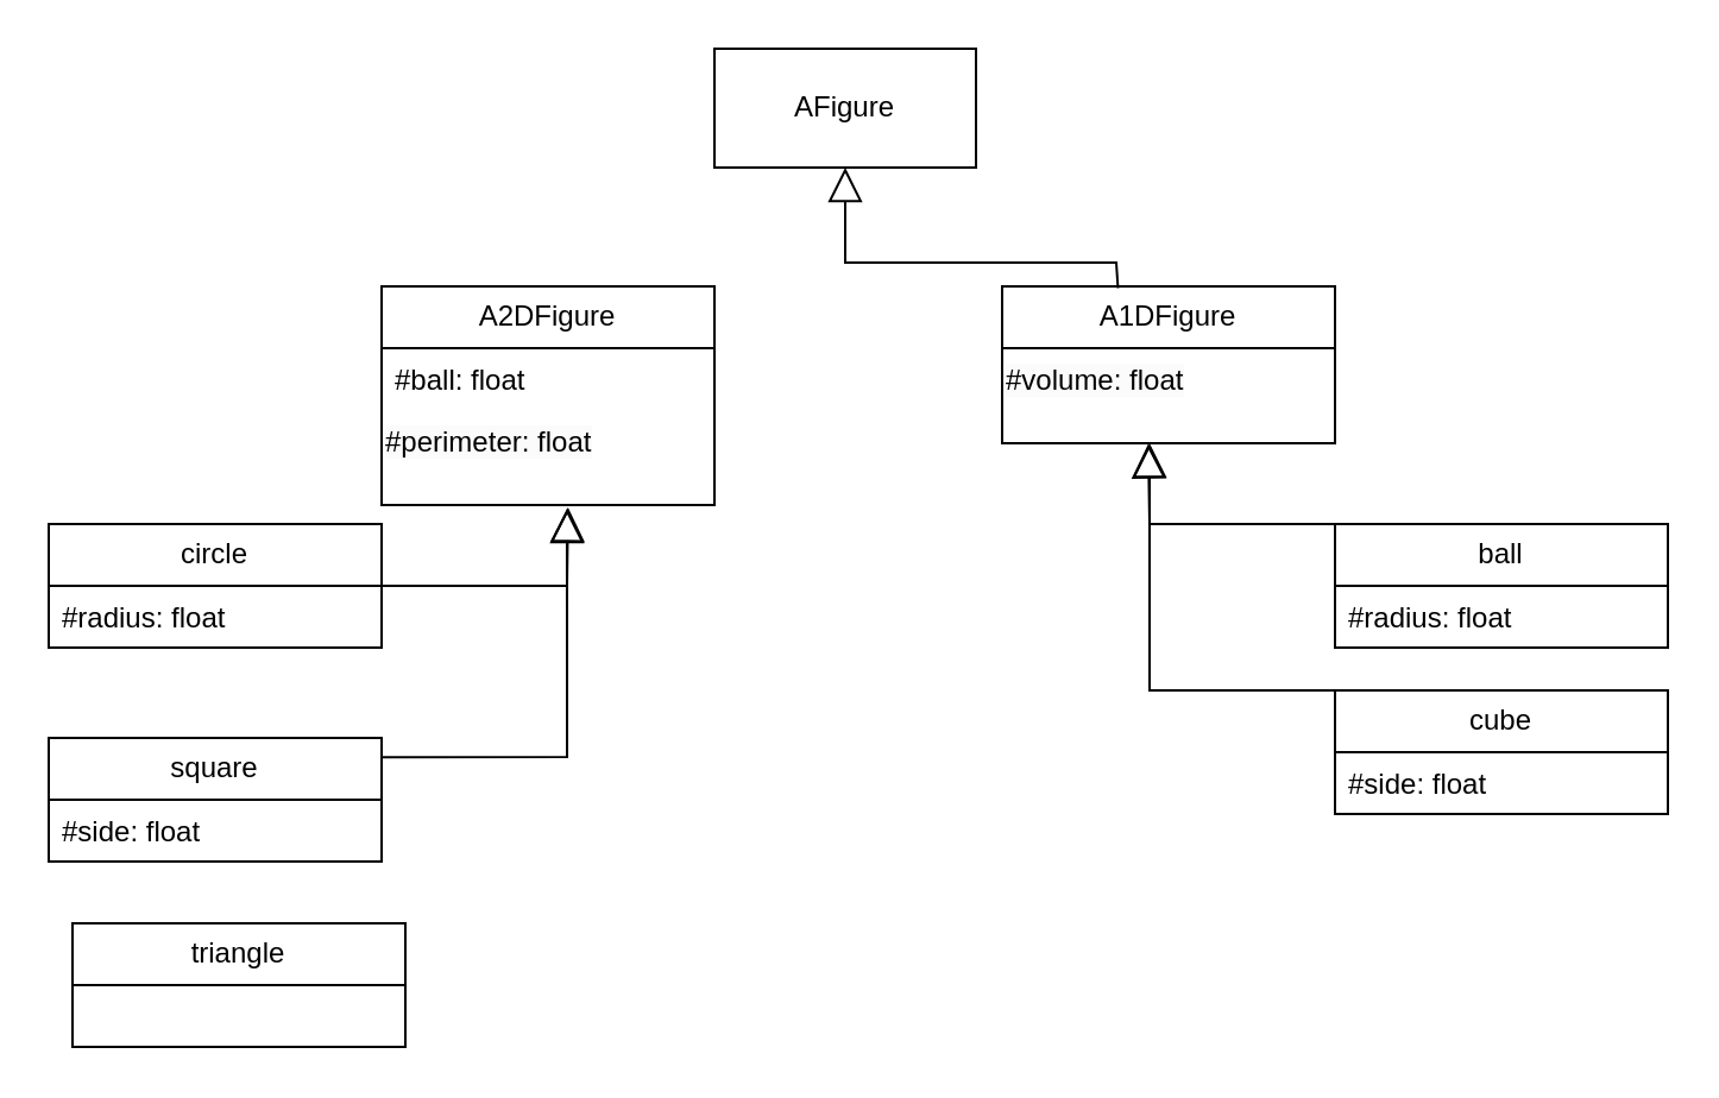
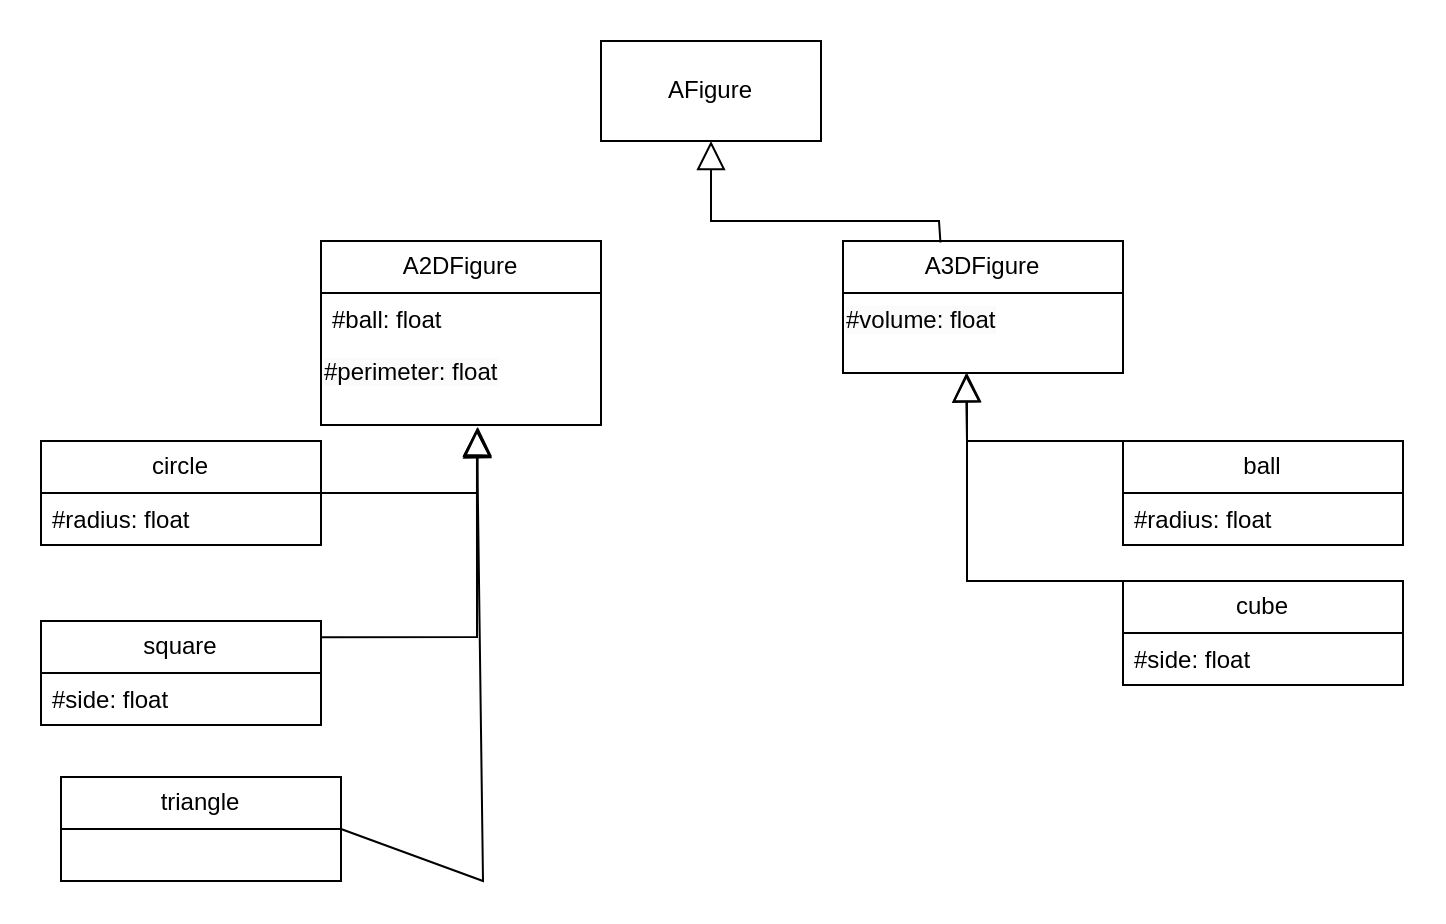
- <mxCell id="6" value="A1DFigure" style="swimlane;fontStyle=0;childLayout=stackLayout;horizontal=1;startSize=26;fillColor=none;horizontalStack=0;resizeParent=1;resizeParentMax=0;resizeLast=0;collapsible=1;marginBottom=0;whiteSpace=wrap;html=1;" vertex="1" parent="1"><mxGeometry x="421" y="120" width="140" height="66" as="geometry" /></mxCell>
+ <mxCell id="6" value="A3DFigure" style="swimlane;fontStyle=0;childLayout=stackLayout;horizontal=1;startSize=26;fillColor=none;horizontalStack=0;resizeParent=1;resizeParentMax=0;resizeLast=0;collapsible=1;marginBottom=0;whiteSpace=wrap;html=1;" vertex="1" parent="1"><mxGeometry x="421" y="120" width="140" height="66" as="geometry" /></mxCell>
+ <mxCell id="20" value="" style="endArrow=block;endFill=0;endSize=12;html=1;rounded=0;exitX=1;exitY=0.5;exitDx=0;exitDy=0;entryX=0.557;entryY=1.054;entryDx=0;entryDy=0;entryPerimeter=0;" edge="1" parent="1" source="12" target="5"><mxGeometry width="160" relative="1" as="geometry"><mxPoint x="170" y="328" as="sourcePoint" /><mxPoint x="271" y="260" as="targetPoint" /><Array as="points"><mxPoint x="241" y="440" /></Array></mxGeometry></mxCell>
